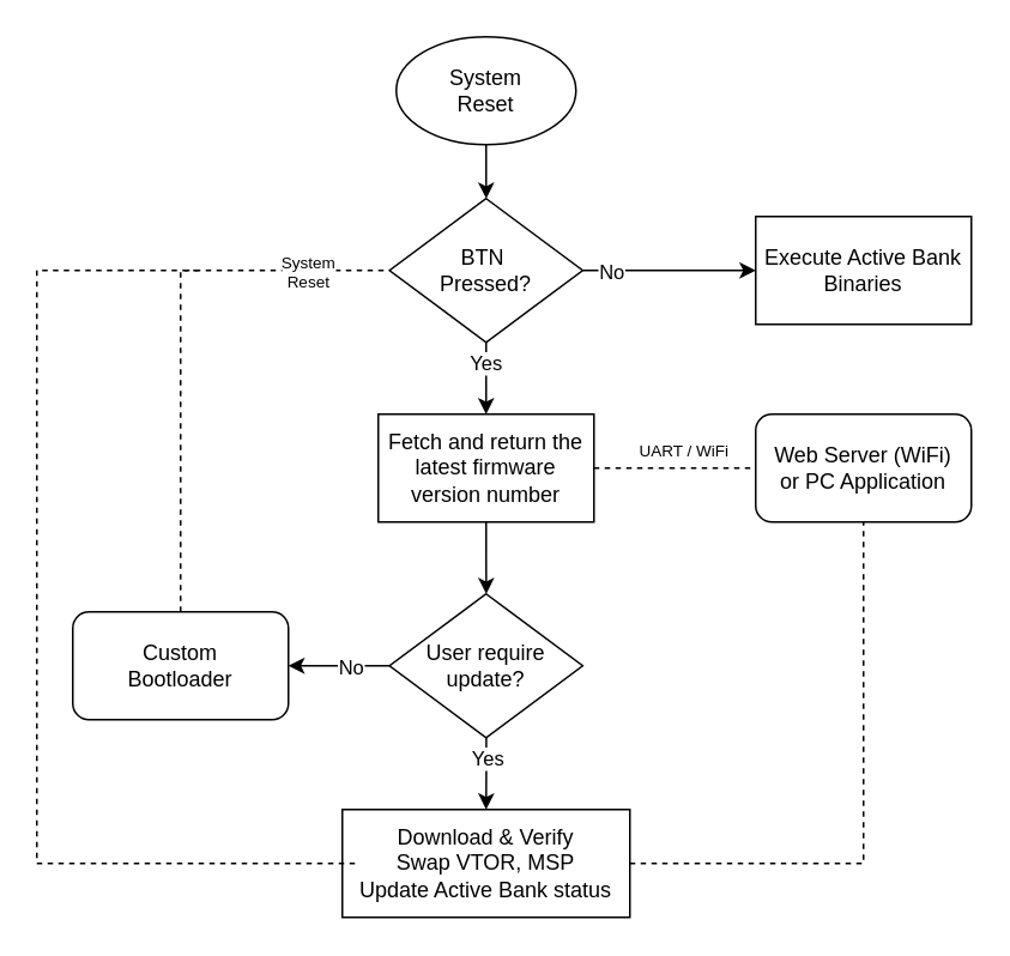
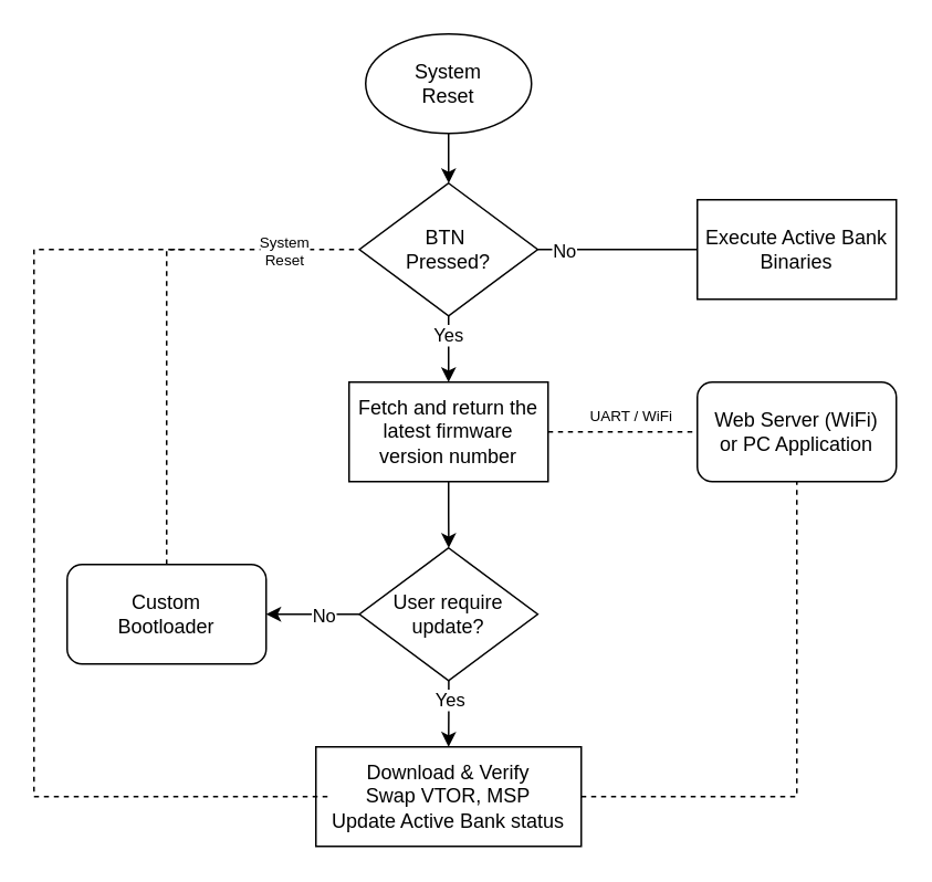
- <mxCell id="4" value="" style="edgeStyle=orthogonalEdgeStyle;rounded=0;orthogonalLoop=1;jettySize=auto;html=1;" edge="1" parent="1" source="6" target="15"><mxGeometry relative="1" as="geometry" /></mxCell>
+ <mxCell id="4" value="" style="edgeStyle=orthogonalEdgeStyle;rounded=0;orthogonalLoop=1;jettySize=auto;html=1;endArrow=none;" edge="1" parent="1" source="6" target="15"><mxGeometry relative="1" as="geometry" /></mxCell>
